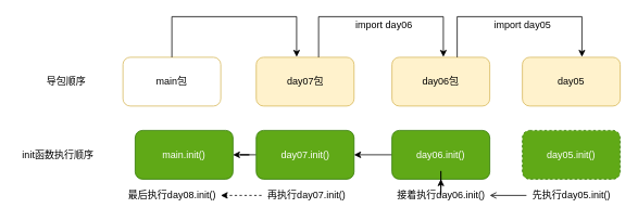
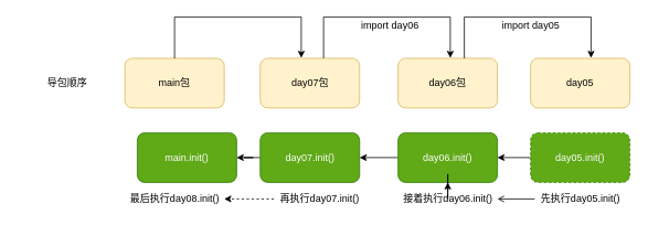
- <mxCell id="2" value="main包" style="rounded=1;whiteSpace=wrap;html=1;fillColor=#ffffff;strokeColor=#d6b656;" vertex="1" parent="1"><mxGeometry x="150" y="70" width="120" height="60" as="geometry" /></mxCell>
+ <mxCell id="2" value="main包" style="rounded=1;whiteSpace=wrap;html=1;fillColor=#fff2cc;strokeColor=#d6b656;" vertex="1" parent="1"><mxGeometry x="150" y="70" width="120" height="60" as="geometry" /></mxCell>
- <mxCell id="7" value="init函数执行顺序" style="text;html=1;align=center;verticalAlign=middle;resizable=0;points=[];autosize=1;strokeColor=none;fillColor=none;" vertex="1" parent="1"><mxGeometry y="180" width="100" height="20" as="geometry" x="20" /></mxCell>
+ <mxCell id="13" value="" style="edgeStyle=orthogonalEdgeStyle;rounded=0;orthogonalLoop=1;jettySize=auto;html=1;" edge="1" parent="1" source="14" target="12"><mxGeometry relative="1" as="geometry" /></mxCell>
- <mxCell id="26" value="再执行&lt;span&gt;day07.init()&lt;/span&gt;" style="text;html=1;align=center;verticalAlign=middle;resizable=0;points=[];autosize=1;strokeColor=none;fillColor=none;" vertex="1" parent="1"><mxGeometry x="320" y="230" width="110" height="20" as="geometry" /></mxCell>
+ <mxCell id="26" value="再执行&lt;span&gt;day07.init()&lt;/span&gt;" style="text;html=1;align=center;verticalAlign=middle;resizable=0;points=[];autosize=1;strokeColor=none;fillColor=none;" vertex="1" parent="1"><mxGeometry x="330" y="230" width="110" height="20" as="geometry" /></mxCell>
